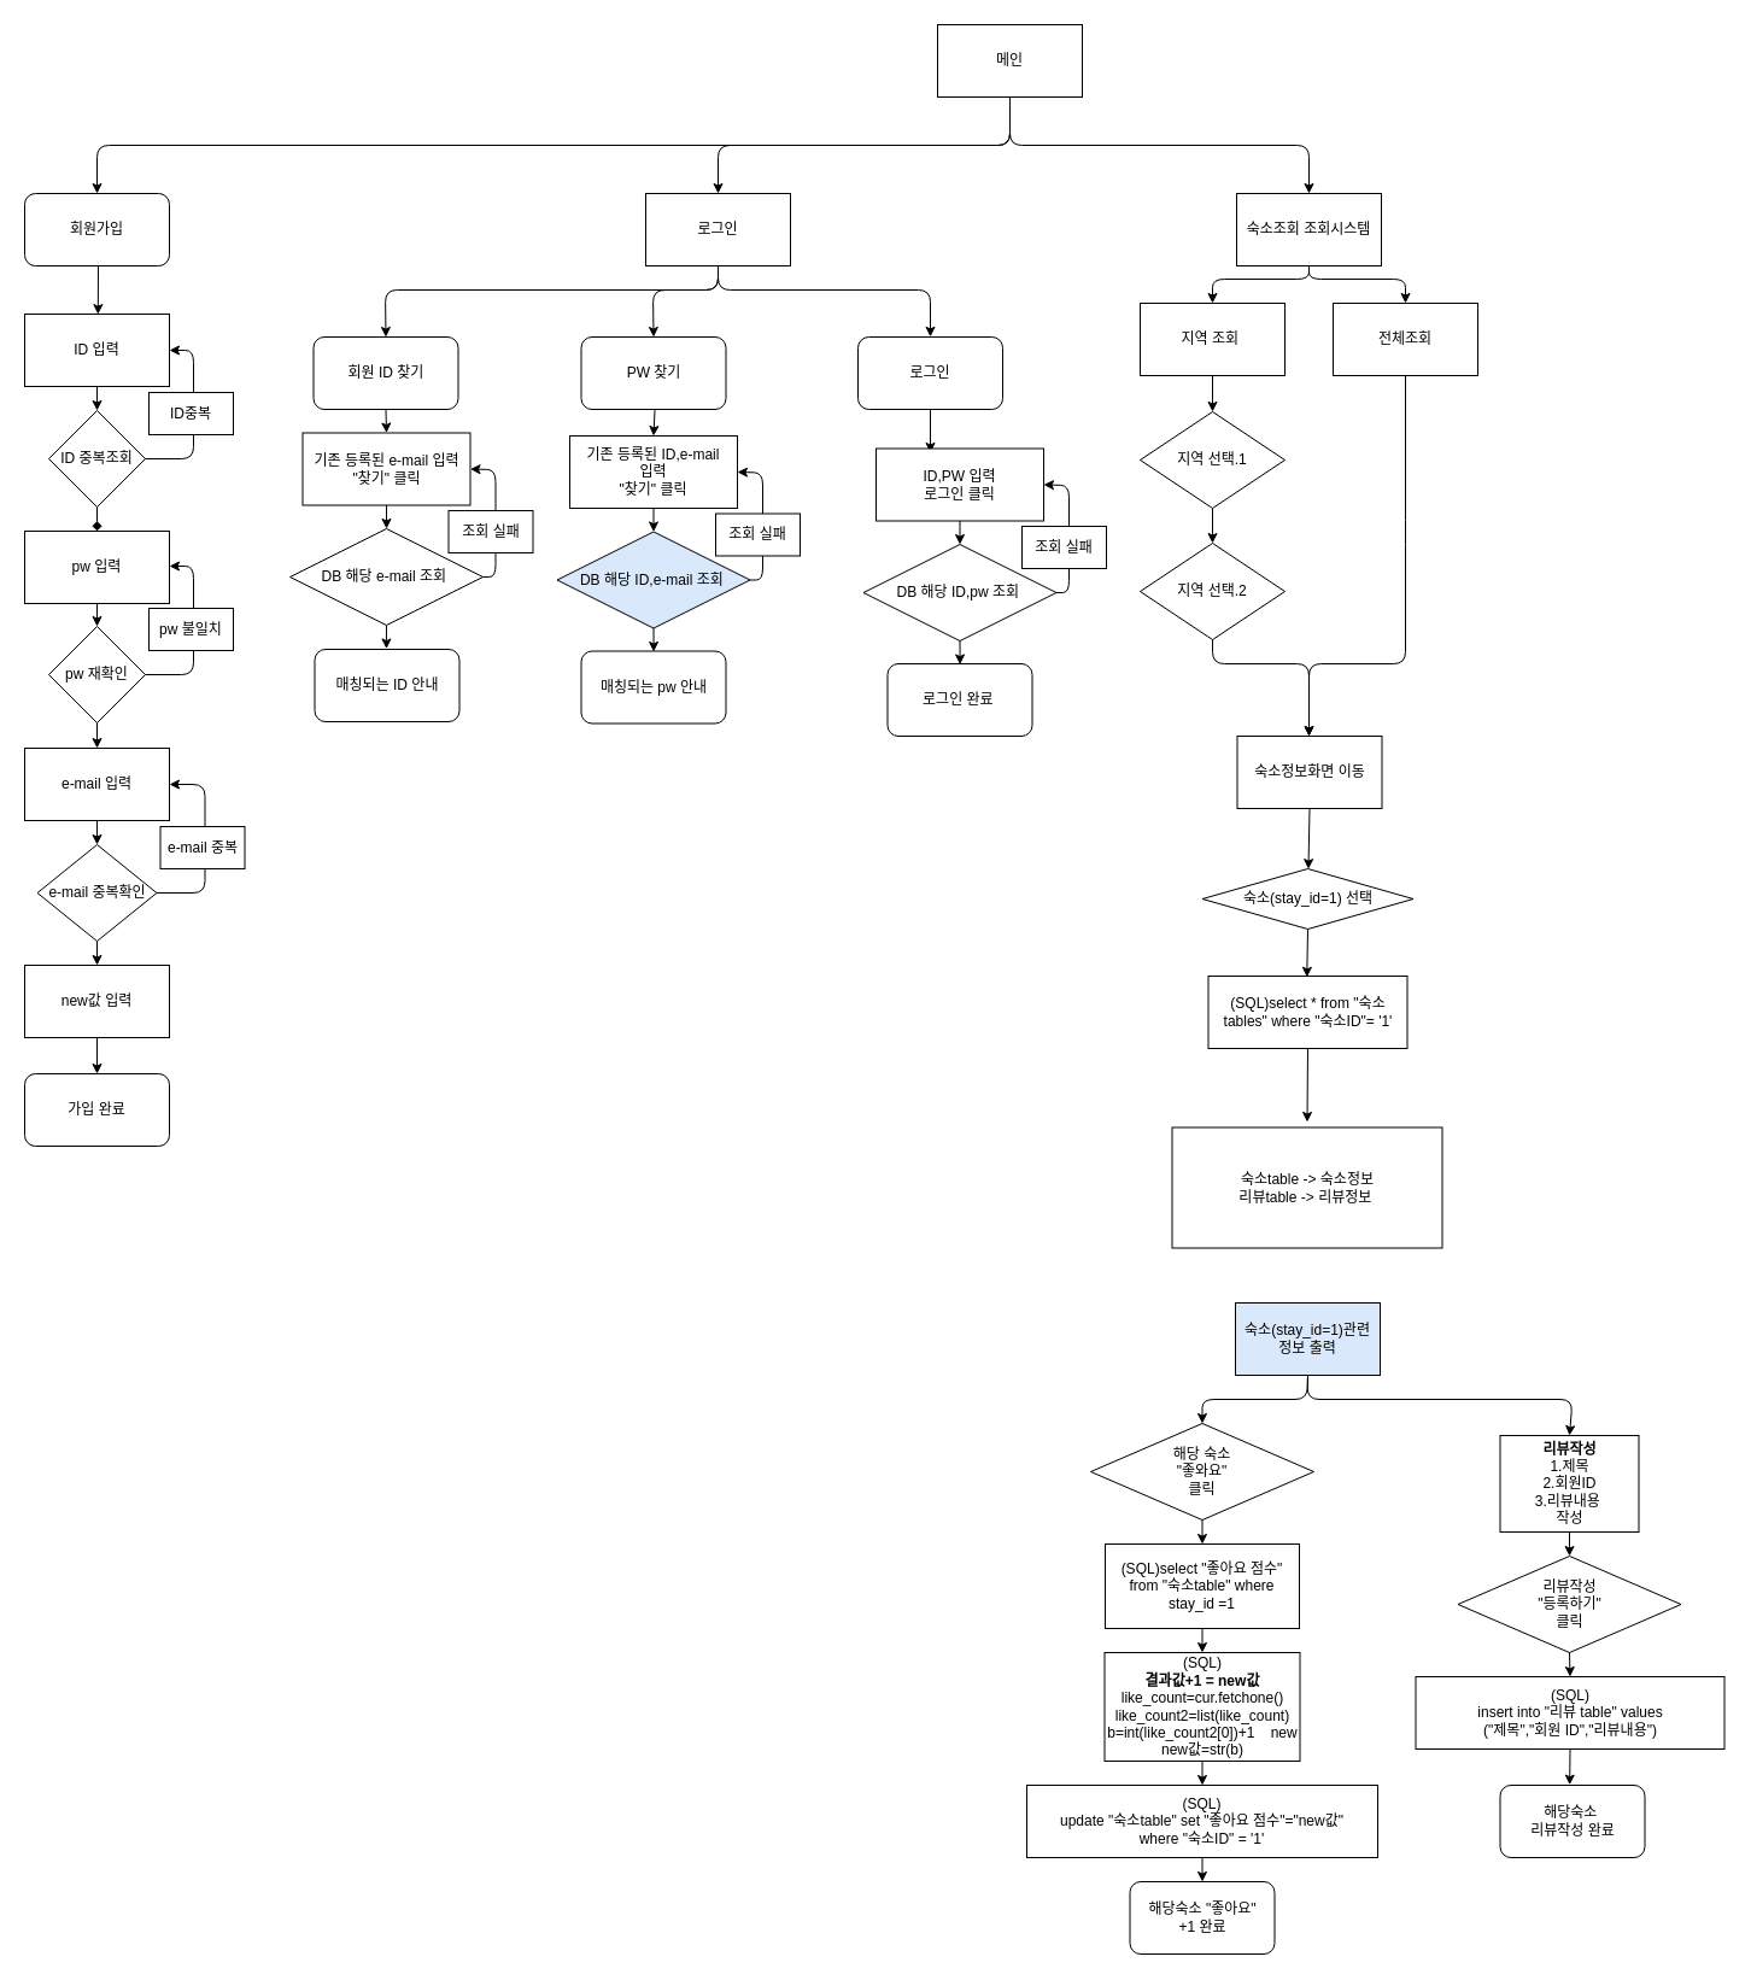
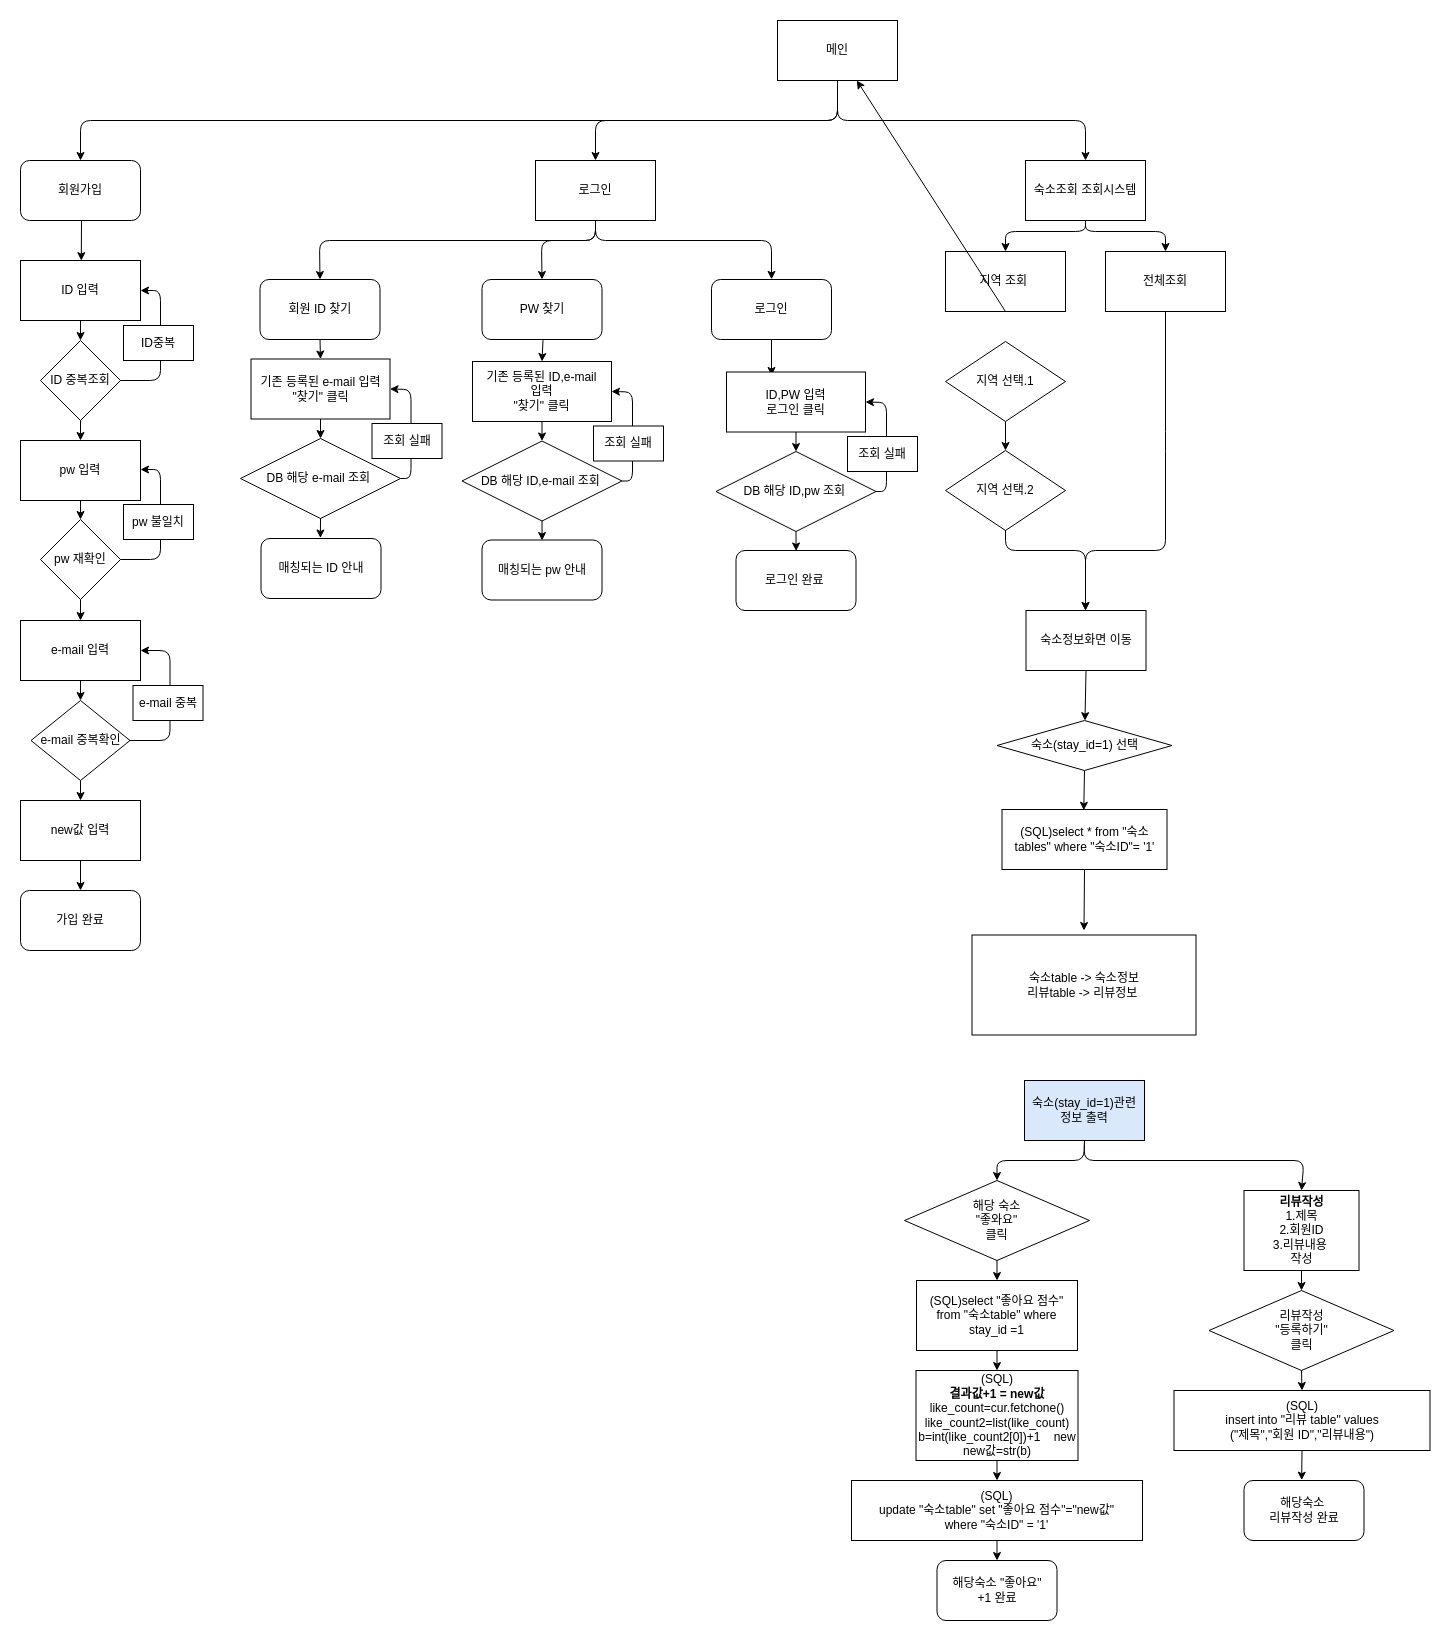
- <mxCell id="7" value="" style="endArrow=classic;html=1;exitX=0.5;exitY=1;exitDx=0;exitDy=0;entryX=0.5;entryY=0;entryDx=0;entryDy=0;" parent="1" source="5" target="6" edge="1"><mxGeometry width="50" height="50" relative="1" as="geometry"><mxPoint x="735" y="621" as="sourcePoint" /><mxPoint x="785" y="571" as="targetPoint" /></mxGeometry></mxCell>
+ <mxCell id="7" value="" style="endArrow=classic;html=1;exitX=0.5;exitY=1;exitDx=0;exitDy=0;" parent="1" source="5" target="2" edge="1"><mxGeometry width="50" height="50" relative="1" as="geometry"><mxPoint x="735" y="621" as="sourcePoint" /><mxPoint x="785" y="571" as="targetPoint" /></mxGeometry></mxCell>
- <mxCell id="54" value="" style="endArrow=diamond;html=1;exitX=0.5;exitY=1;exitDx=0;exitDy=0;entryX=0.5;entryY=0;entryDx=0;entryDy=0;" parent="1" source="45" target="46" edge="1"><mxGeometry width="50" height="50" relative="1" as="geometry"><mxPoint x="-45" y="510" as="sourcePoint" /><mxPoint x="5" y="460" as="targetPoint" /></mxGeometry></mxCell>
+ <mxCell id="54" value="" style="endArrow=classic;html=1;exitX=0.5;exitY=1;exitDx=0;exitDy=0;entryX=0.5;entryY=0;entryDx=0;entryDy=0;" parent="1" source="45" target="46" edge="1"><mxGeometry width="50" height="50" relative="1" as="geometry"><mxPoint x="-45" y="510" as="sourcePoint" /><mxPoint x="5" y="460" as="targetPoint" /></mxGeometry></mxCell>
- <mxCell id="75" value="DB 해당 ID,e-mail 조회&amp;nbsp;" style="rhombus;whiteSpace=wrap;html=1;fillColor=#dae8fc;" parent="1" vertex="1"><mxGeometry x="461.5" y="440.5" width="160" height="80" as="geometry" /></mxCell>
+ <mxCell id="75" value="DB 해당 ID,e-mail 조회&amp;nbsp;" style="rhombus;whiteSpace=wrap;html=1;" parent="1" vertex="1"><mxGeometry x="461.5" y="440.5" width="160" height="80" as="geometry" /></mxCell>
